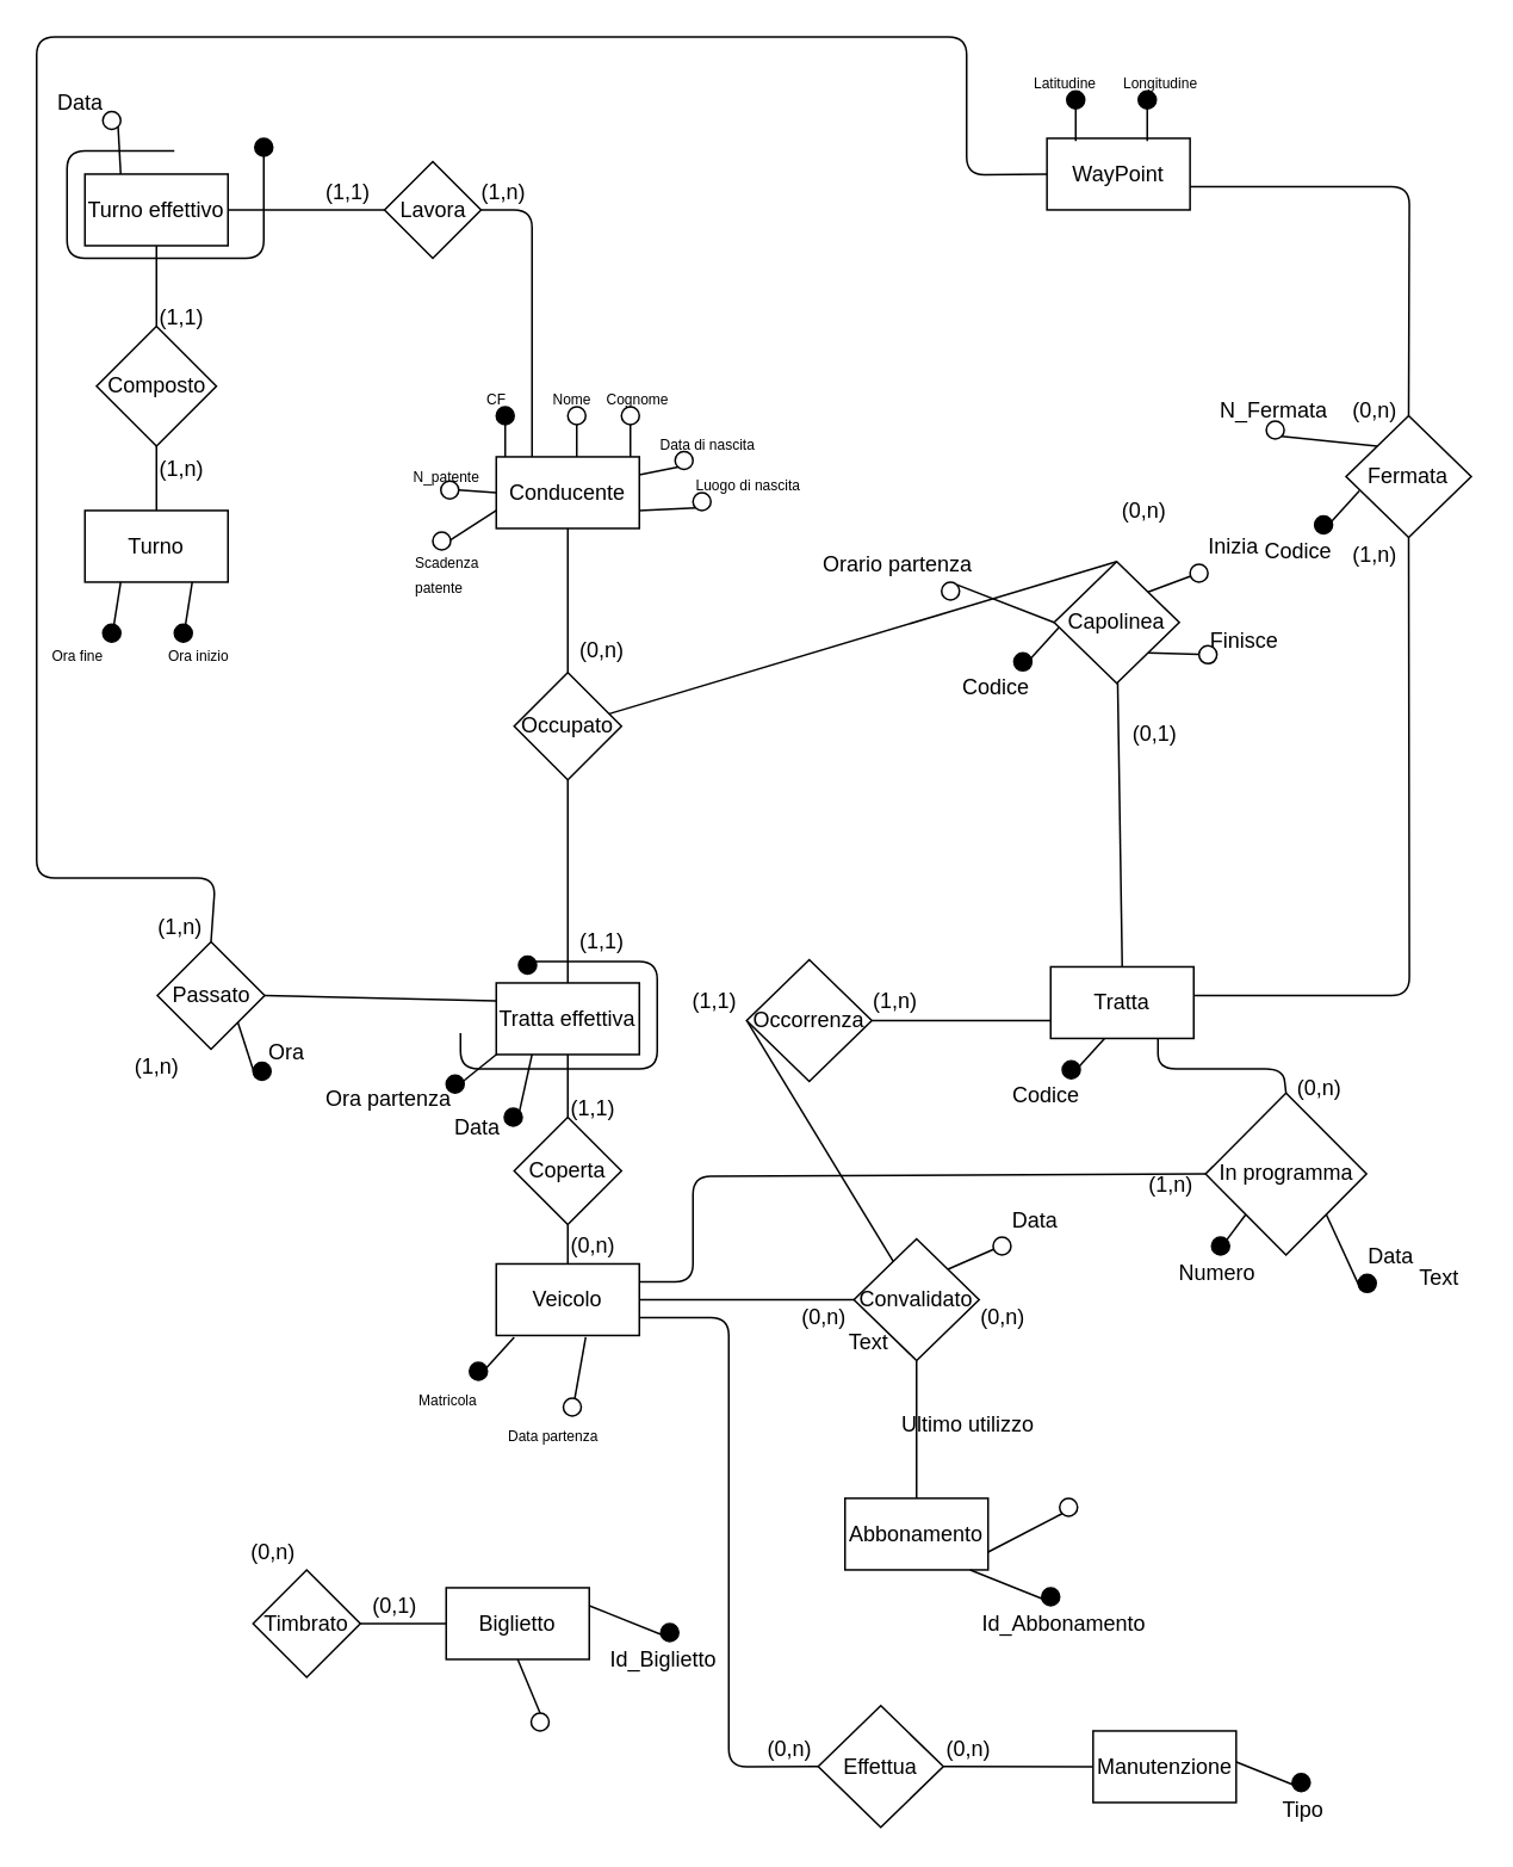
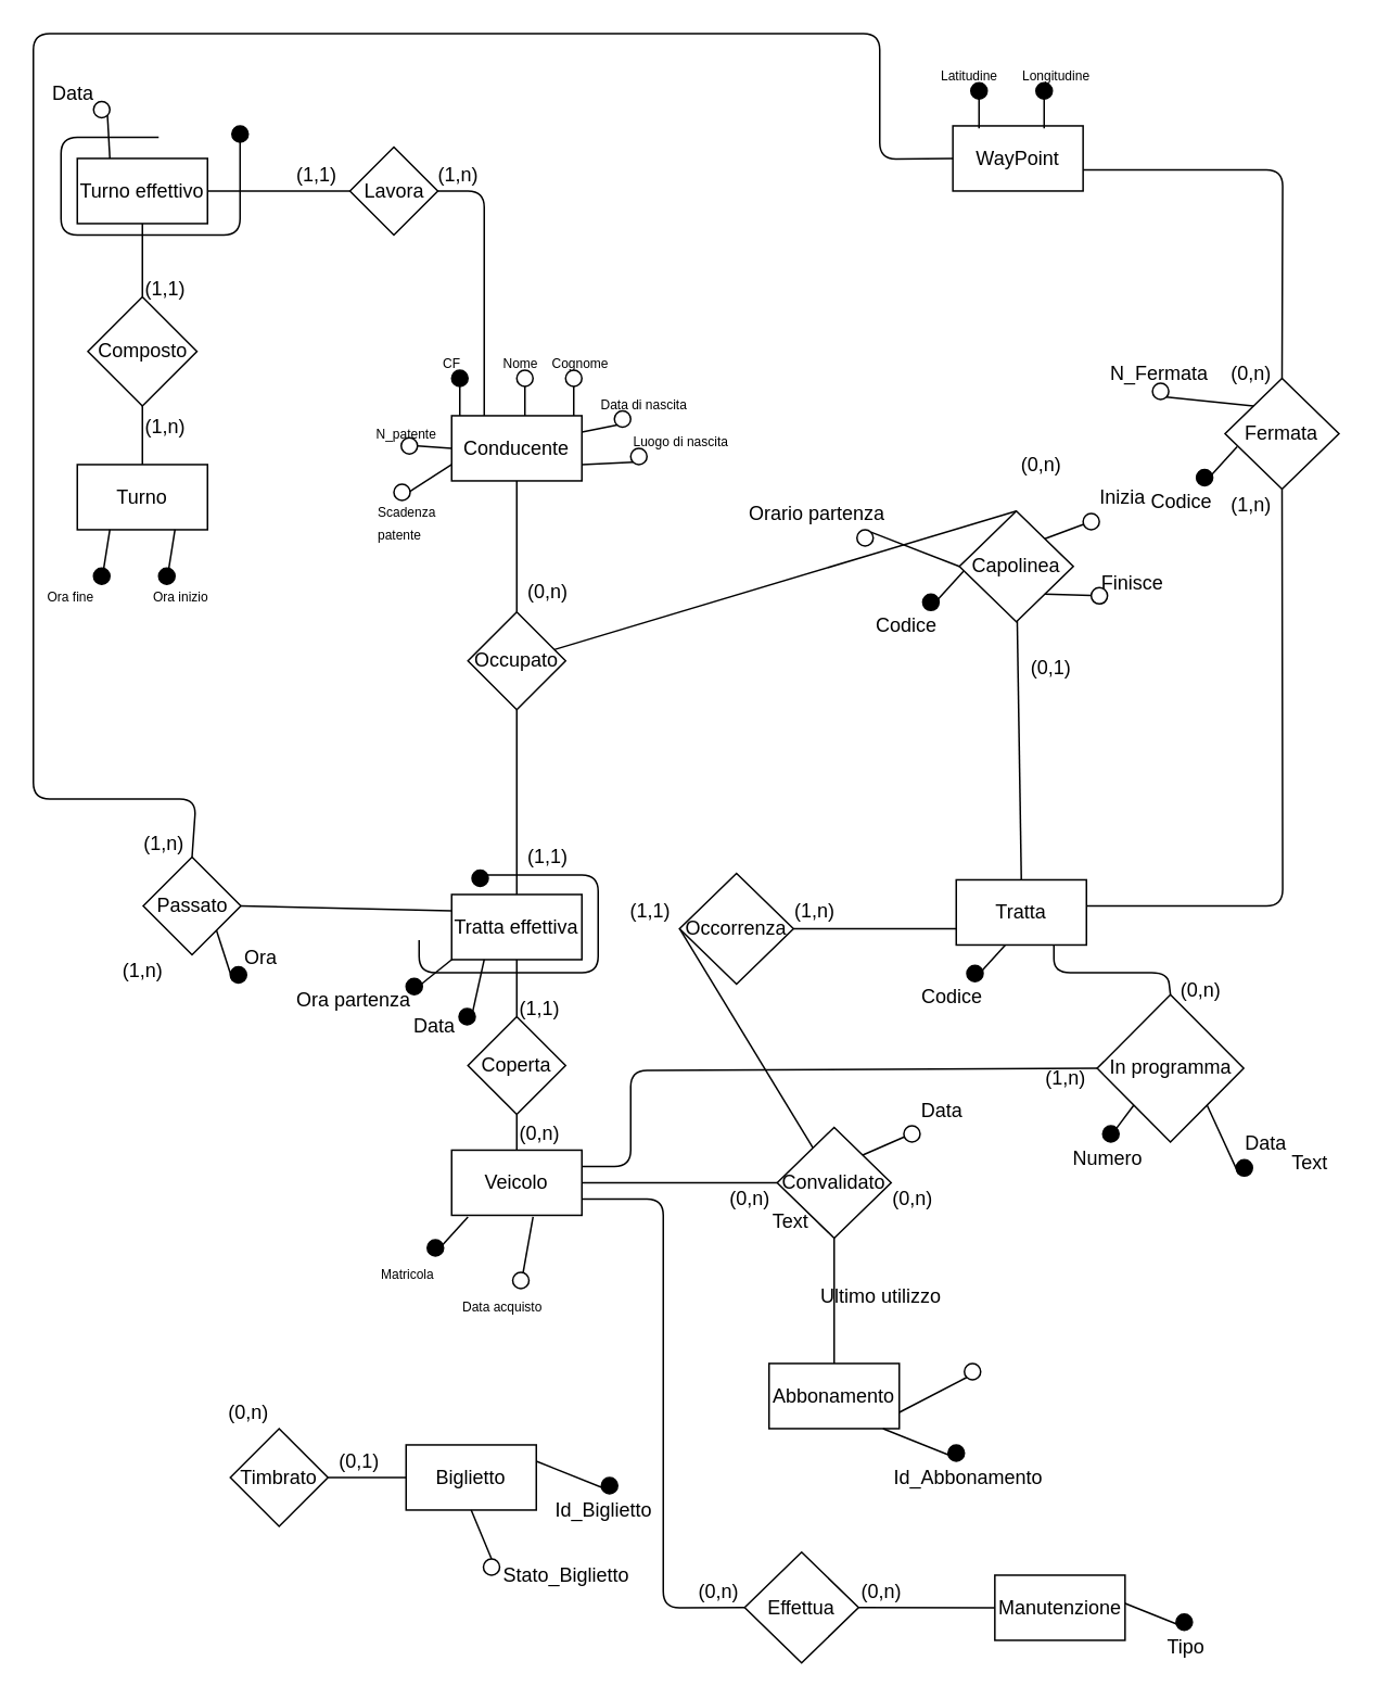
- <mxCell id="39" value="&lt;font style=&quot;font-size: 8px&quot;&gt;Data partenza&lt;/font&gt;" style="text;html=1;resizable=0;points=[];autosize=1;align=left;verticalAlign=top;spacingTop=-4;" vertex="1" parent="1"><mxGeometry x="282" y="790.64" width="60" height="20" as="geometry" /></mxCell>
+ <mxCell id="39" value="&lt;font style=&quot;font-size: 8px&quot;&gt;Data acquisto&lt;/font&gt;" style="text;html=1;resizable=0;points=[];autosize=1;align=left;verticalAlign=top;spacingTop=-4;" vertex="1" parent="1"><mxGeometry x="282" y="790.64" width="60" height="20" as="geometry" /></mxCell>
+ <mxCell id="113" value="Stato_Biglietto" style="text;html=1;resizable=0;points=[];autosize=1;align=left;verticalAlign=top;spacingTop=-4;fillColor=#FFFFFF;" vertex="1" parent="1"><mxGeometry x="306.5" y="956.64" width="90" height="20" as="geometry" /></mxCell>
